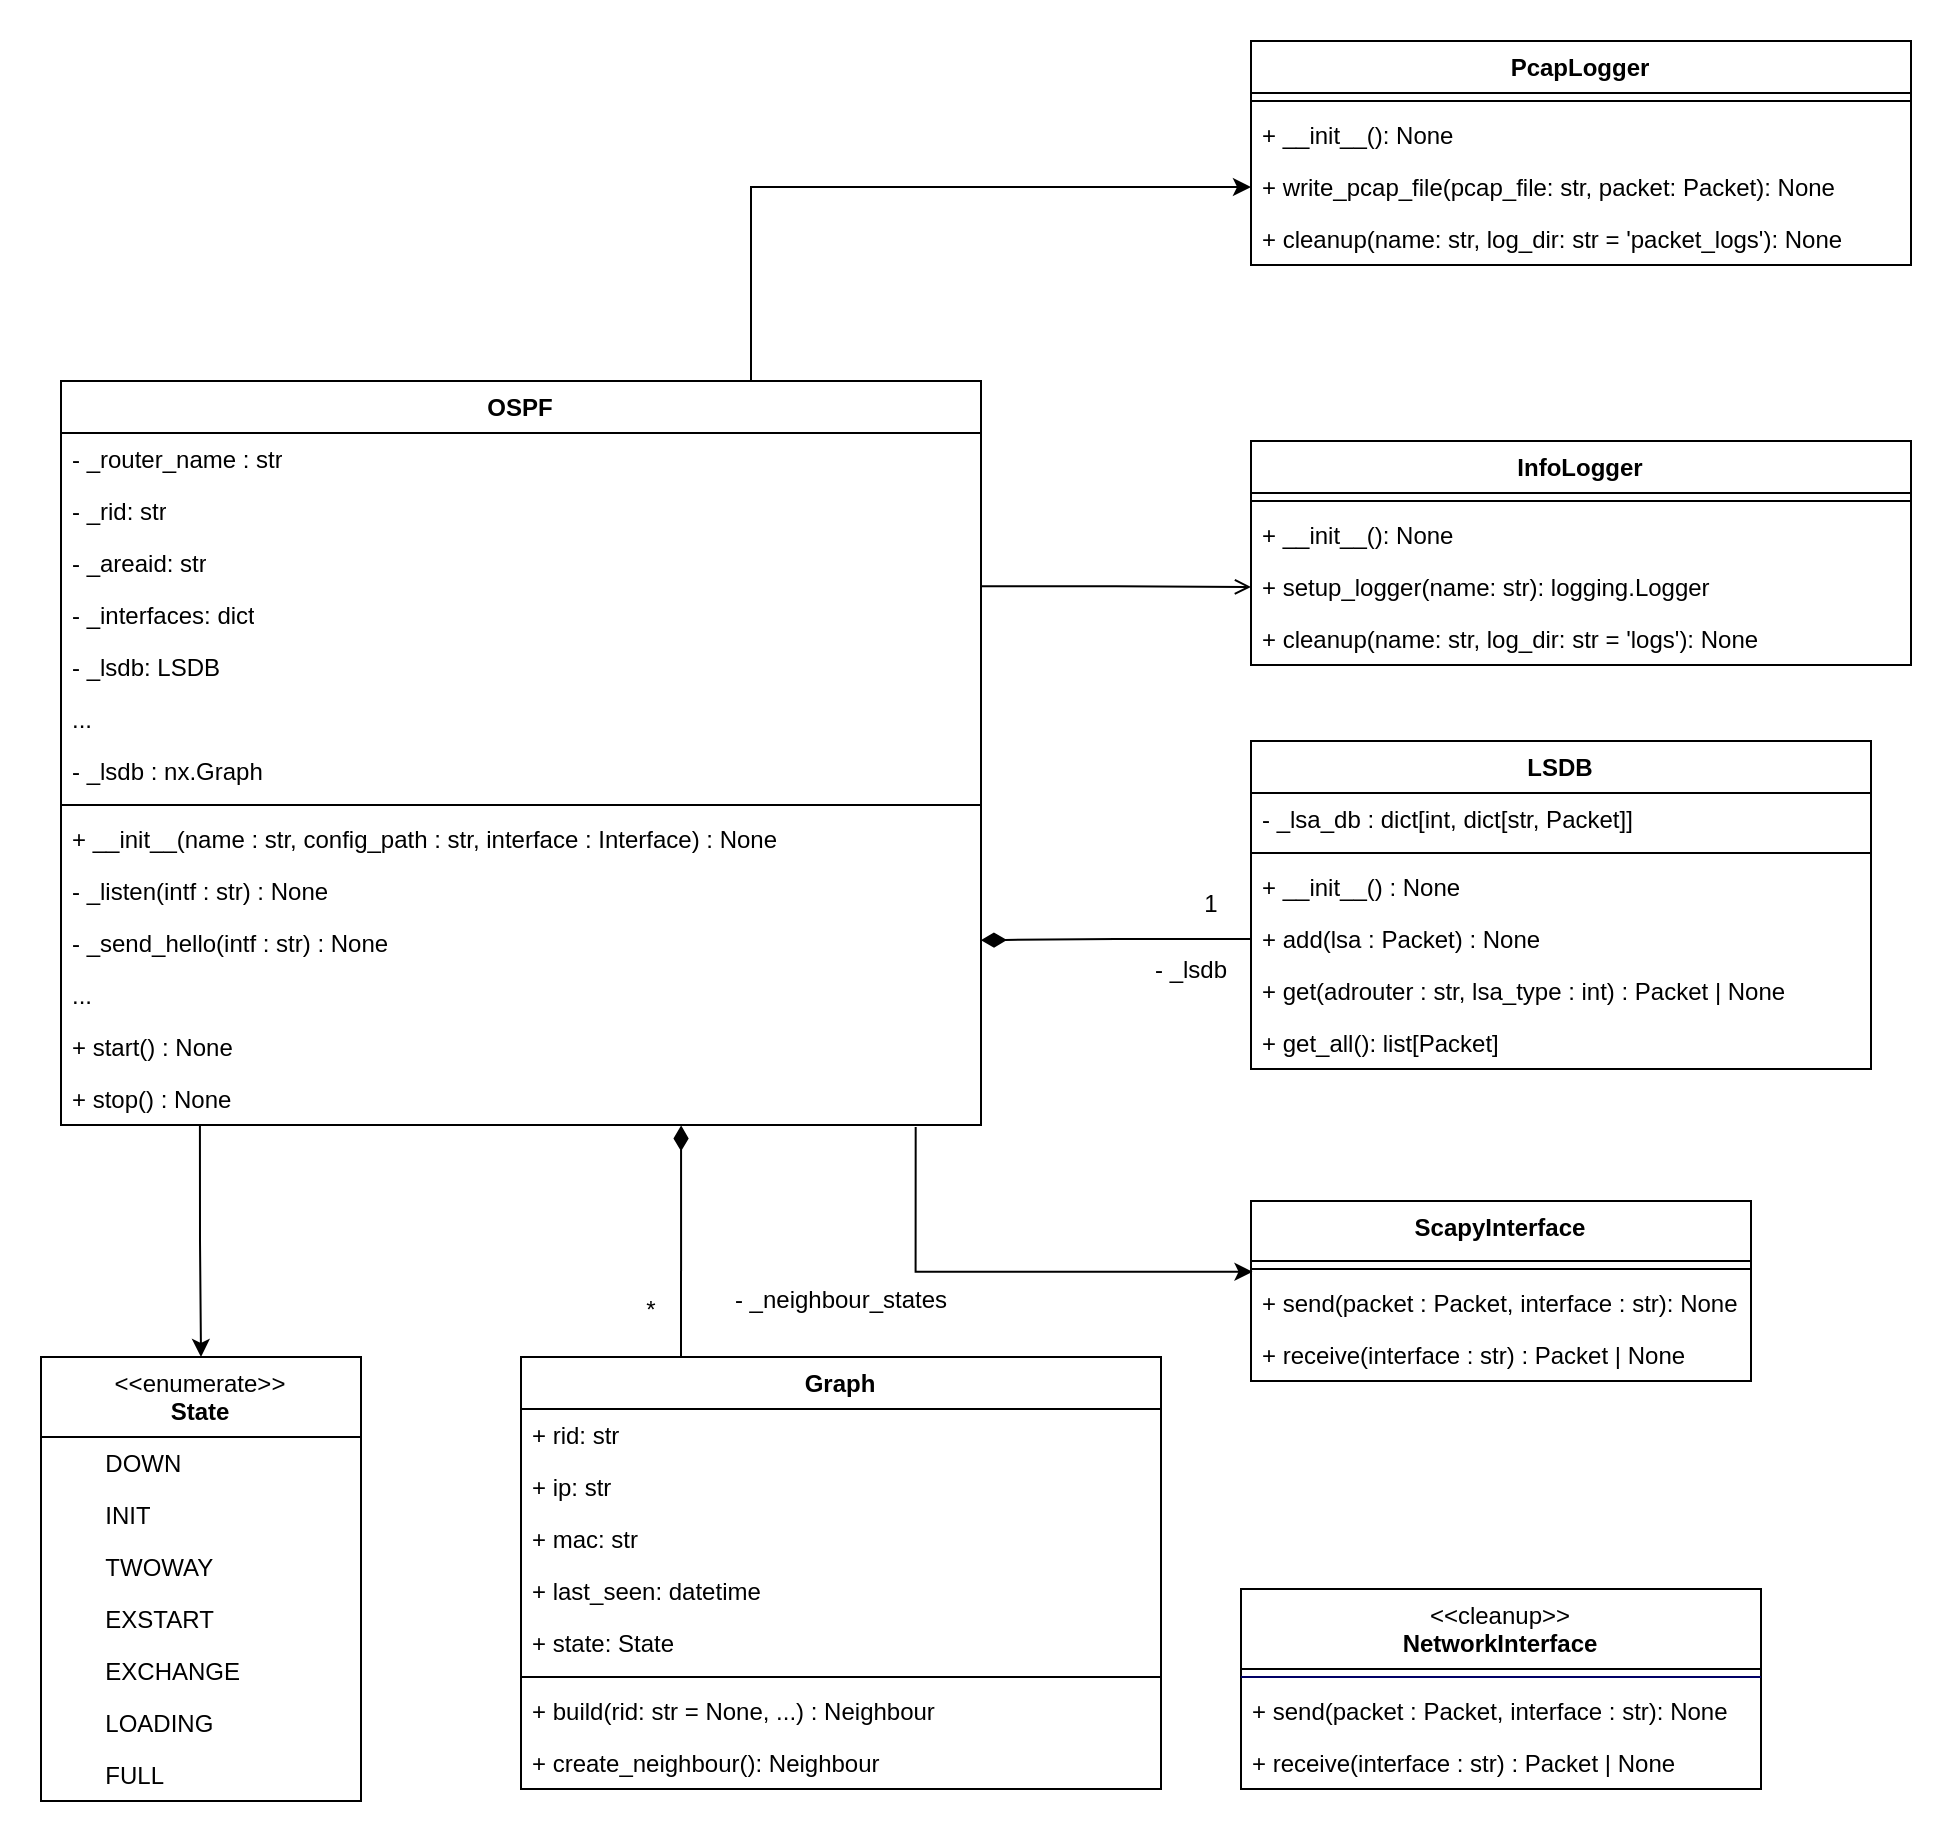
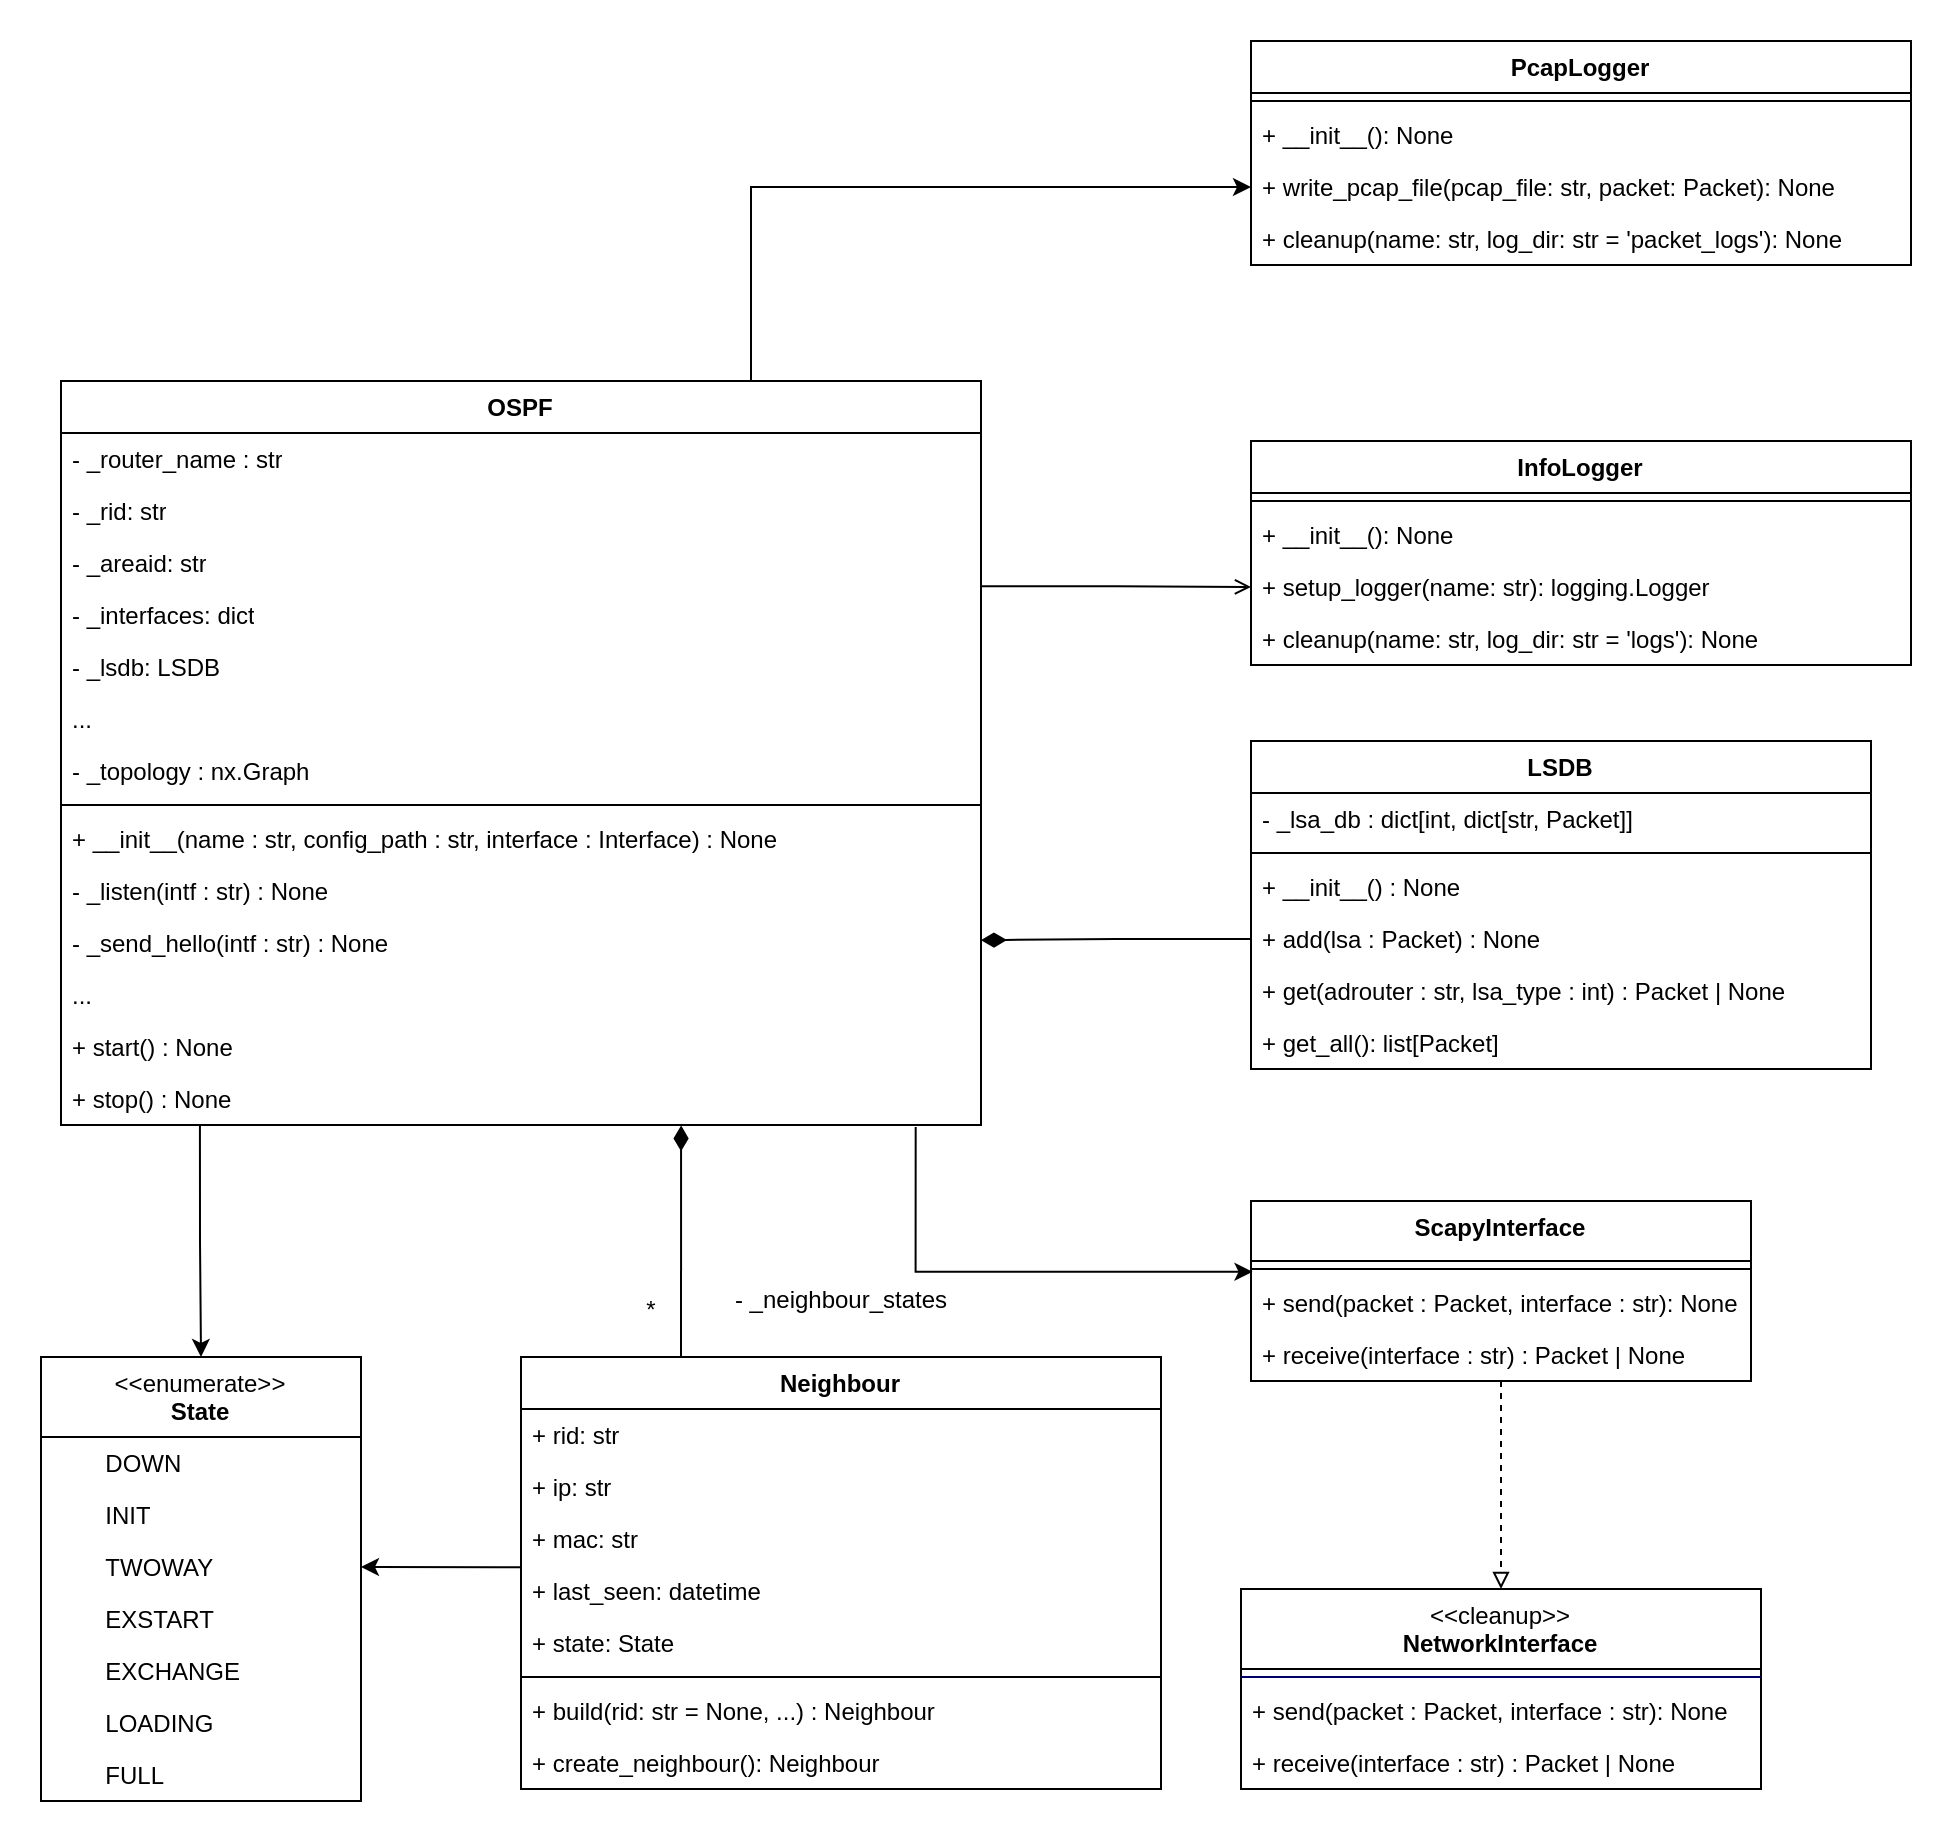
- <mxCell id="22" value="- _lsdb : nx.Graph" style="text;strokeColor=none;fillColor=none;align=left;verticalAlign=top;spacingLeft=4;spacingRight=4;overflow=hidden;rotatable=0;points=[[0,0.5],[1,0.5]];portConstraint=eastwest;whiteSpace=wrap;html=1;fontFamily=Helvetica;fontSize=12;fontColor=default;fontStyle=0;horizontal=1;" parent="15" vertex="1"><mxGeometry y="182" width="460" height="26" as="geometry" /></mxCell>
+ <mxCell id="22" value="- _topology : nx.Graph" style="text;strokeColor=none;fillColor=none;align=left;verticalAlign=top;spacingLeft=4;spacingRight=4;overflow=hidden;rotatable=0;points=[[0,0.5],[1,0.5]];portConstraint=eastwest;whiteSpace=wrap;html=1;fontFamily=Helvetica;fontSize=12;fontColor=default;fontStyle=0;horizontal=1;" parent="15" vertex="1"><mxGeometry y="182" width="460" height="26" as="geometry" /></mxCell>
- <mxCell id="70" value="1" style="text;html=1;align=center;verticalAlign=middle;resizable=0;points=[];autosize=1;strokeColor=none;fillColor=none;" vertex="1" parent="67"><mxGeometry x="25.005" width="30" height="30" as="geometry" /></mxCell>
- <mxCell id="69" value="- _lsdb" style="text;html=1;align=center;verticalAlign=middle;resizable=0;points=[];autosize=1;strokeColor=none;fillColor=none;" vertex="1" parent="67"><mxGeometry y="33" width="60" height="30" as="geometry" /></mxCell>
- <mxCell id="54" value="Graph" style="swimlane;fontStyle=1;align=center;verticalAlign=top;childLayout=stackLayout;horizontal=1;startSize=26;horizontalStack=0;resizeParent=1;resizeParentMax=0;resizeLast=0;collapsible=1;marginBottom=0;whiteSpace=wrap;html=1;rounded=0;fontFamily=Helvetica;fontSize=12;" parent="1" vertex="1"><mxGeometry x="260" y="678" width="320" height="216" as="geometry" /></mxCell>
+ <mxCell id="54" value="Neighbour" style="swimlane;fontStyle=1;align=center;verticalAlign=top;childLayout=stackLayout;horizontal=1;startSize=26;horizontalStack=0;resizeParent=1;resizeParentMax=0;resizeLast=0;collapsible=1;marginBottom=0;whiteSpace=wrap;html=1;rounded=0;fontFamily=Helvetica;fontSize=12;" parent="1" vertex="1"><mxGeometry x="260" y="678" width="320" height="216" as="geometry" /></mxCell>
+ <mxCell id="2" style="edgeStyle=orthogonalEdgeStyle;rounded=0;orthogonalLoop=1;jettySize=auto;html=1;entryX=0.5;entryY=0;entryDx=0;entryDy=0;dashed=1;endArrow=block;endFill=0;" edge="1" parent="1" source="3" target="49"><mxGeometry relative="1" as="geometry" /></mxCell>
+ <mxCell id="40" style="edgeStyle=orthogonalEdgeStyle;rounded=0;orthogonalLoop=1;jettySize=auto;html=1;entryX=1;entryY=0.5;entryDx=0;entryDy=0;exitX=0.001;exitY=0.041;exitDx=0;exitDy=0;exitPerimeter=0;" edge="1" parent="1" source="58" target="44"><mxGeometry relative="1" as="geometry"><Array as="points"><mxPoint x="250" y="783" /></Array></mxGeometry></mxCell>
